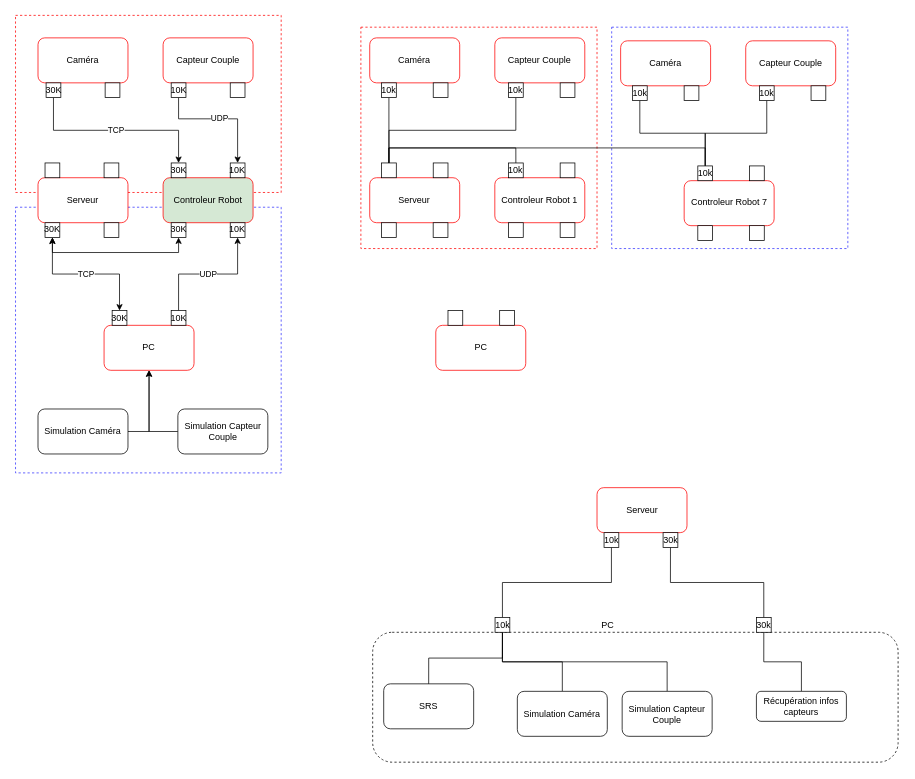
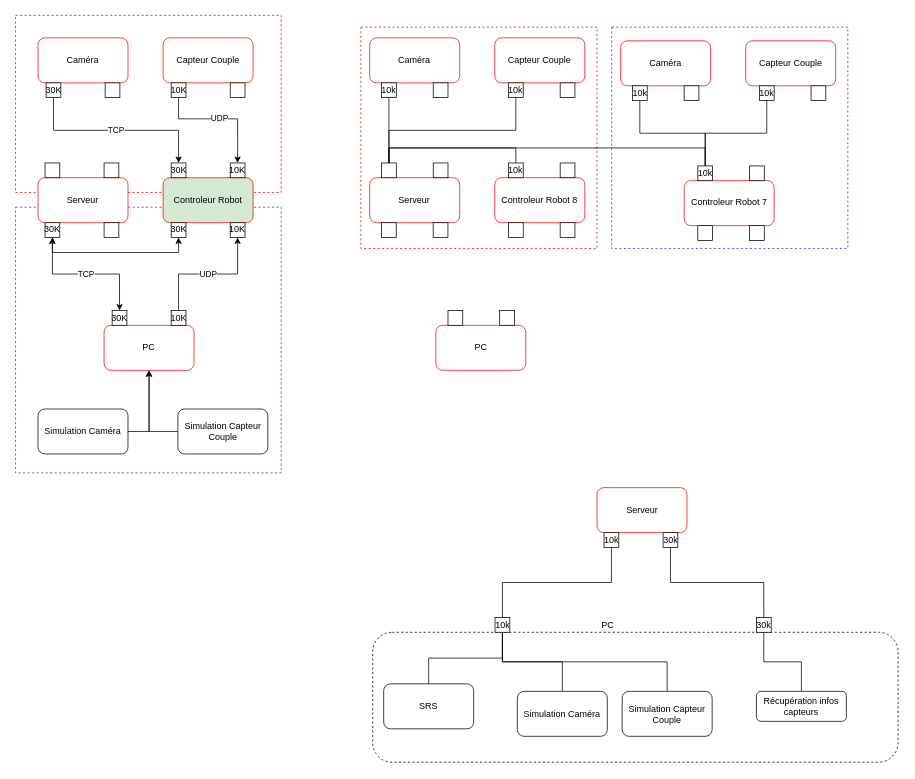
- <mxCell id="38" value="Controleur Robot 1" style="rounded=1;whiteSpace=wrap;html=1;strokeColor=#FF0000;" vertex="1" parent="1"><mxGeometry x="659.285" y="236.545" width="120" height="60" as="geometry" /></mxCell>
+ <mxCell id="38" value="Controleur Robot 8" style="rounded=1;whiteSpace=wrap;html=1;strokeColor=#FF0000;" vertex="1" parent="1"><mxGeometry x="659.285" y="236.545" width="120" height="60" as="geometry" /></mxCell>
